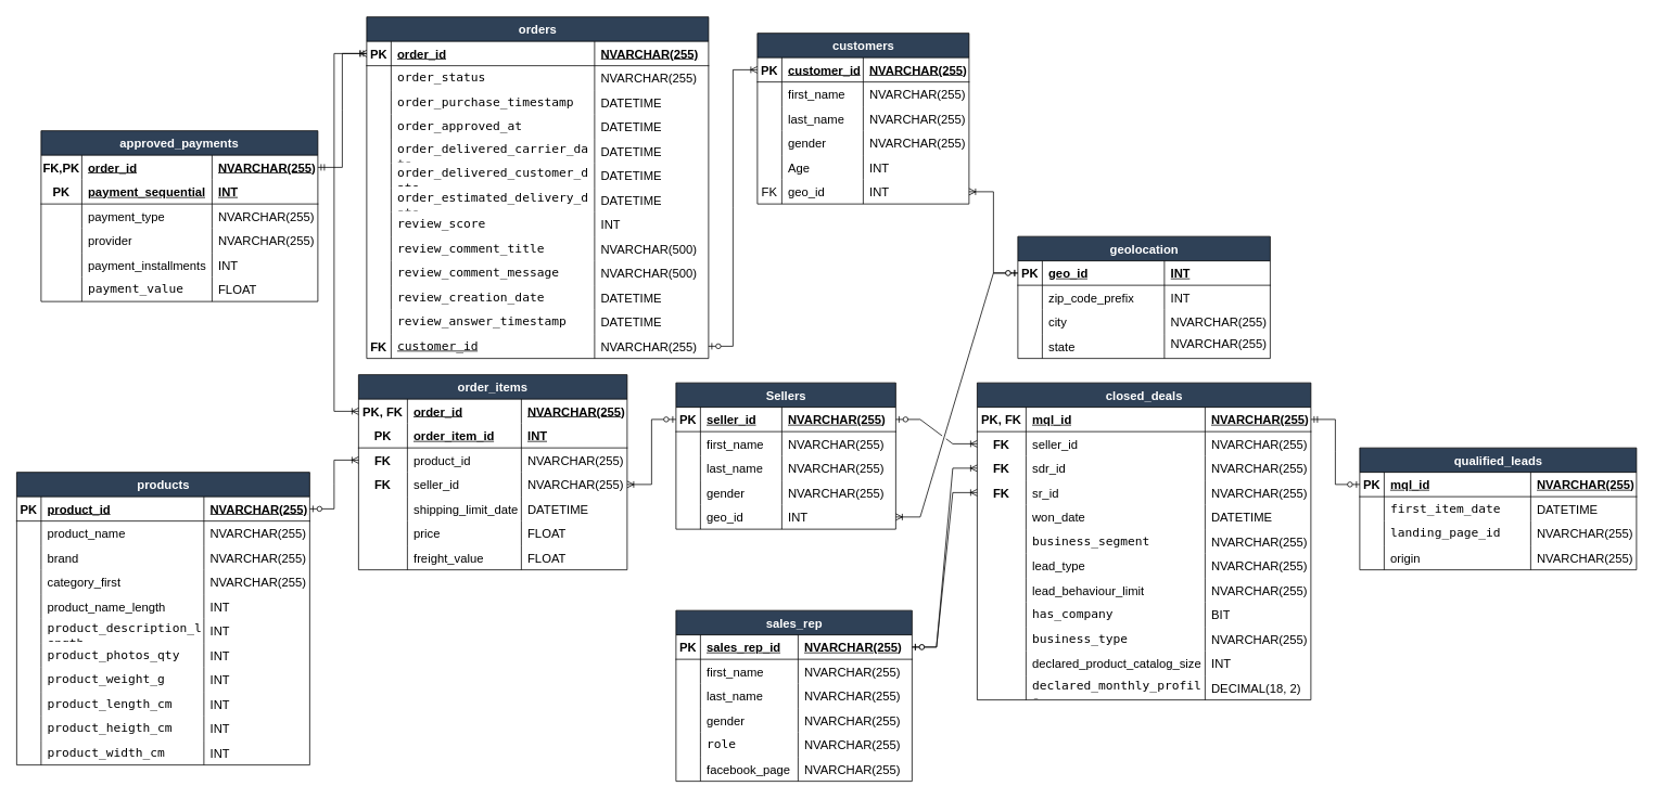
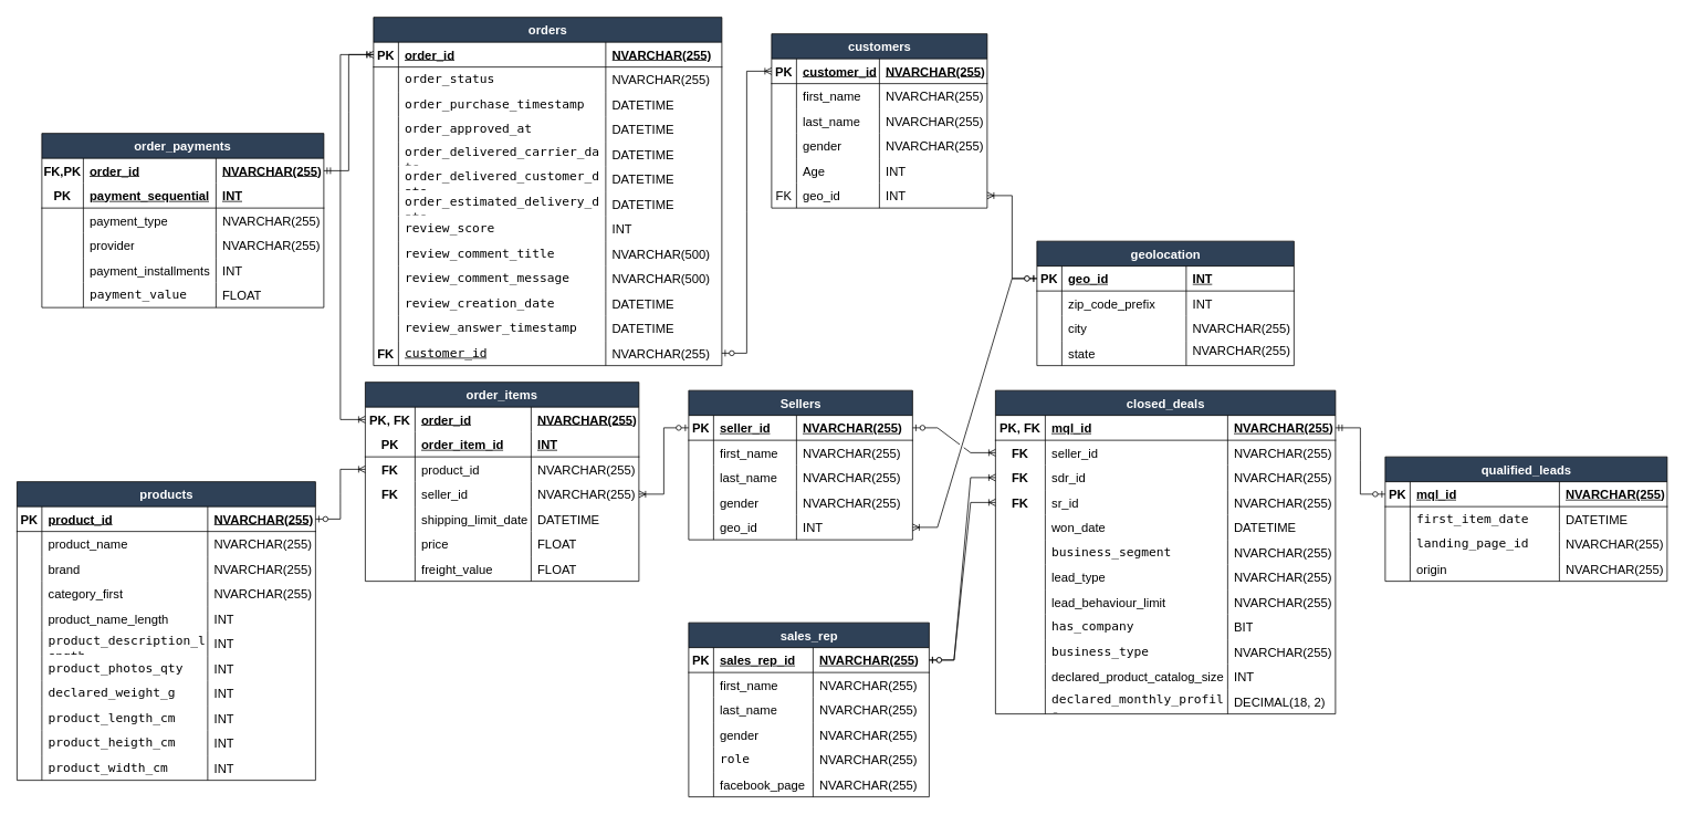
- <mxCell id="196" value="&lt;font style=&quot;color: rgb(255, 255, 255);&quot;&gt;approved_payments&lt;/font&gt;" style="shape=table;startSize=30;container=1;collapsible=1;childLayout=tableLayout;fixedRows=1;rowLines=0;fontStyle=1;align=center;resizeLast=1;html=1;whiteSpace=wrap;fillColor=#2F4157;fontColor=#000000;strokeColor=#000000;fontSize=15;labelBorderColor=none;labelBackgroundColor=none;" parent="1" vertex="1"><mxGeometry x="50" y="160" width="340" height="210" as="geometry" /></mxCell>
+ <mxCell id="196" value="&lt;font style=&quot;color: rgb(255, 255, 255);&quot;&gt;order_payments&lt;/font&gt;" style="shape=table;startSize=30;container=1;collapsible=1;childLayout=tableLayout;fixedRows=1;rowLines=0;fontStyle=1;align=center;resizeLast=1;html=1;whiteSpace=wrap;fillColor=#2F4157;fontColor=#000000;strokeColor=#000000;fontSize=15;labelBorderColor=none;labelBackgroundColor=none;" parent="1" vertex="1"><mxGeometry x="50" y="160" width="340" height="210" as="geometry" /></mxCell>
- <mxCell id="157" value="&lt;pre style=&quot;border: none; margin: 0px; padding: 0px; overflow: auto; word-break: break-all; overflow-wrap: break-word; text-wrap-mode: wrap; font-family: menlo, consolas, &amp;quot;DejaVu Sans Mono&amp;quot;, monospace; line-height: 1.308;&quot; data--h-bstatus=&quot;0OBSERVED&quot;&gt;product_weight_g&lt;/pre&gt;" style="shape=partialRectangle;connectable=0;fillColor=none;top=0;left=0;bottom=0;right=0;align=left;spacingLeft=6;overflow=hidden;whiteSpace=wrap;html=1;fontSize=15;fontColor=#000000;labelBorderColor=none;labelBackgroundColor=none;strokeColor=#000000;" parent="155" vertex="1"><mxGeometry x="30" width="200" height="30" as="geometry"><mxRectangle width="200" height="30" as="alternateBounds" /></mxGeometry></mxCell>
+ <mxCell id="157" value="&lt;pre style=&quot;border: none; margin: 0px; padding: 0px; overflow: auto; word-break: break-all; overflow-wrap: break-word; text-wrap-mode: wrap; font-family: menlo, consolas, &amp;quot;DejaVu Sans Mono&amp;quot;, monospace; line-height: 1.308;&quot; data--h-bstatus=&quot;0OBSERVED&quot;&gt;declared_weight_g&lt;/pre&gt;" style="shape=partialRectangle;connectable=0;fillColor=none;top=0;left=0;bottom=0;right=0;align=left;spacingLeft=6;overflow=hidden;whiteSpace=wrap;html=1;fontSize=15;fontColor=#000000;labelBorderColor=none;labelBackgroundColor=none;strokeColor=#000000;" parent="155" vertex="1"><mxGeometry x="30" width="200" height="30" as="geometry"><mxRectangle width="200" height="30" as="alternateBounds" /></mxGeometry></mxCell>
